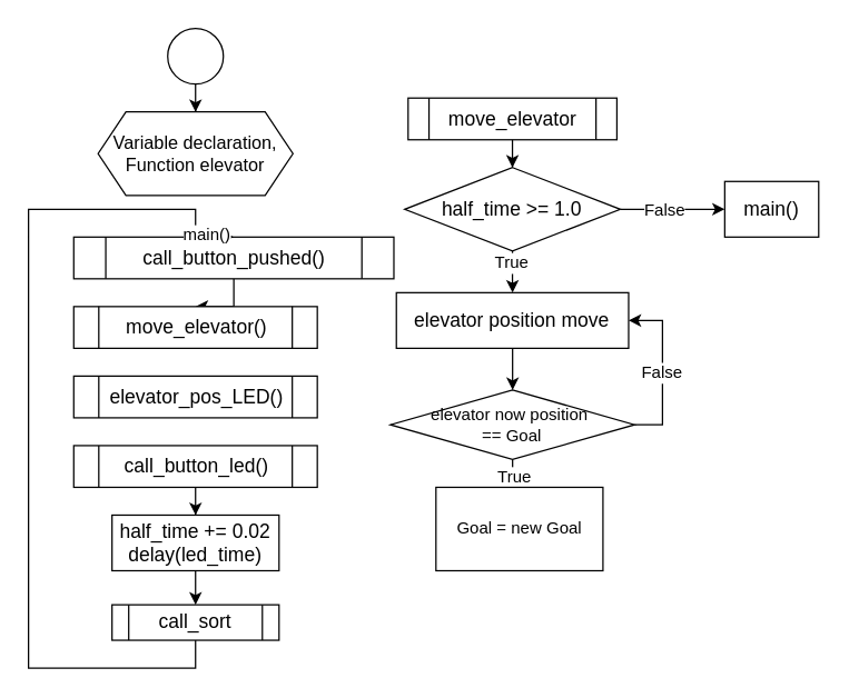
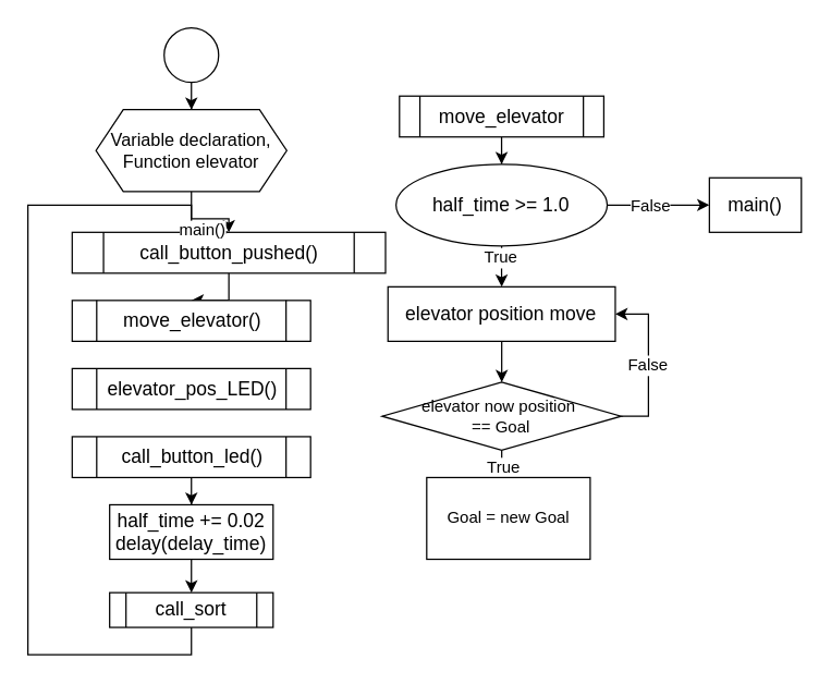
- <mxCell id="23" value="half_time &amp;gt;= 1.0" style="rhombus;whiteSpace=wrap;html=1;fontSize=14;" parent="1" vertex="1"><mxGeometry x="290.24" y="120" width="155" height="60" as="geometry" /></mxCell>
+ <mxCell id="23" value="half_time &amp;gt;= 1.0" style="ellipse;whiteSpace=wrap;html=1;fontSize=14;" parent="1" vertex="1"><mxGeometry x="290.24" y="120" width="155" height="60" as="geometry" /></mxCell>
+ <mxCell id="4" value="" style="edgeStyle=orthogonalEdgeStyle;rounded=0;orthogonalLoop=1;jettySize=auto;html=1;fontFamily=Helvetica;fontSize=12;fontColor=default;" parent="1" source="5" target="7" edge="1"><mxGeometry relative="1" as="geometry" /></mxCell>
- <mxCell id="13" value="half_time += 0.02&lt;div style=&quot;font-size: 14px;&quot;&gt;delay(led_time)&lt;/div&gt;" style="whiteSpace=wrap;html=1;fontSize=14;" parent="1" vertex="1"><mxGeometry x="80" y="370" width="120" height="40" as="geometry" /></mxCell>
+ <mxCell id="13" value="half_time += 0.02&lt;div style=&quot;font-size: 14px;&quot;&gt;delay(delay_time)&lt;/div&gt;" style="whiteSpace=wrap;html=1;fontSize=14;" parent="1" vertex="1"><mxGeometry x="80" y="370" width="120" height="40" as="geometry" /></mxCell>
